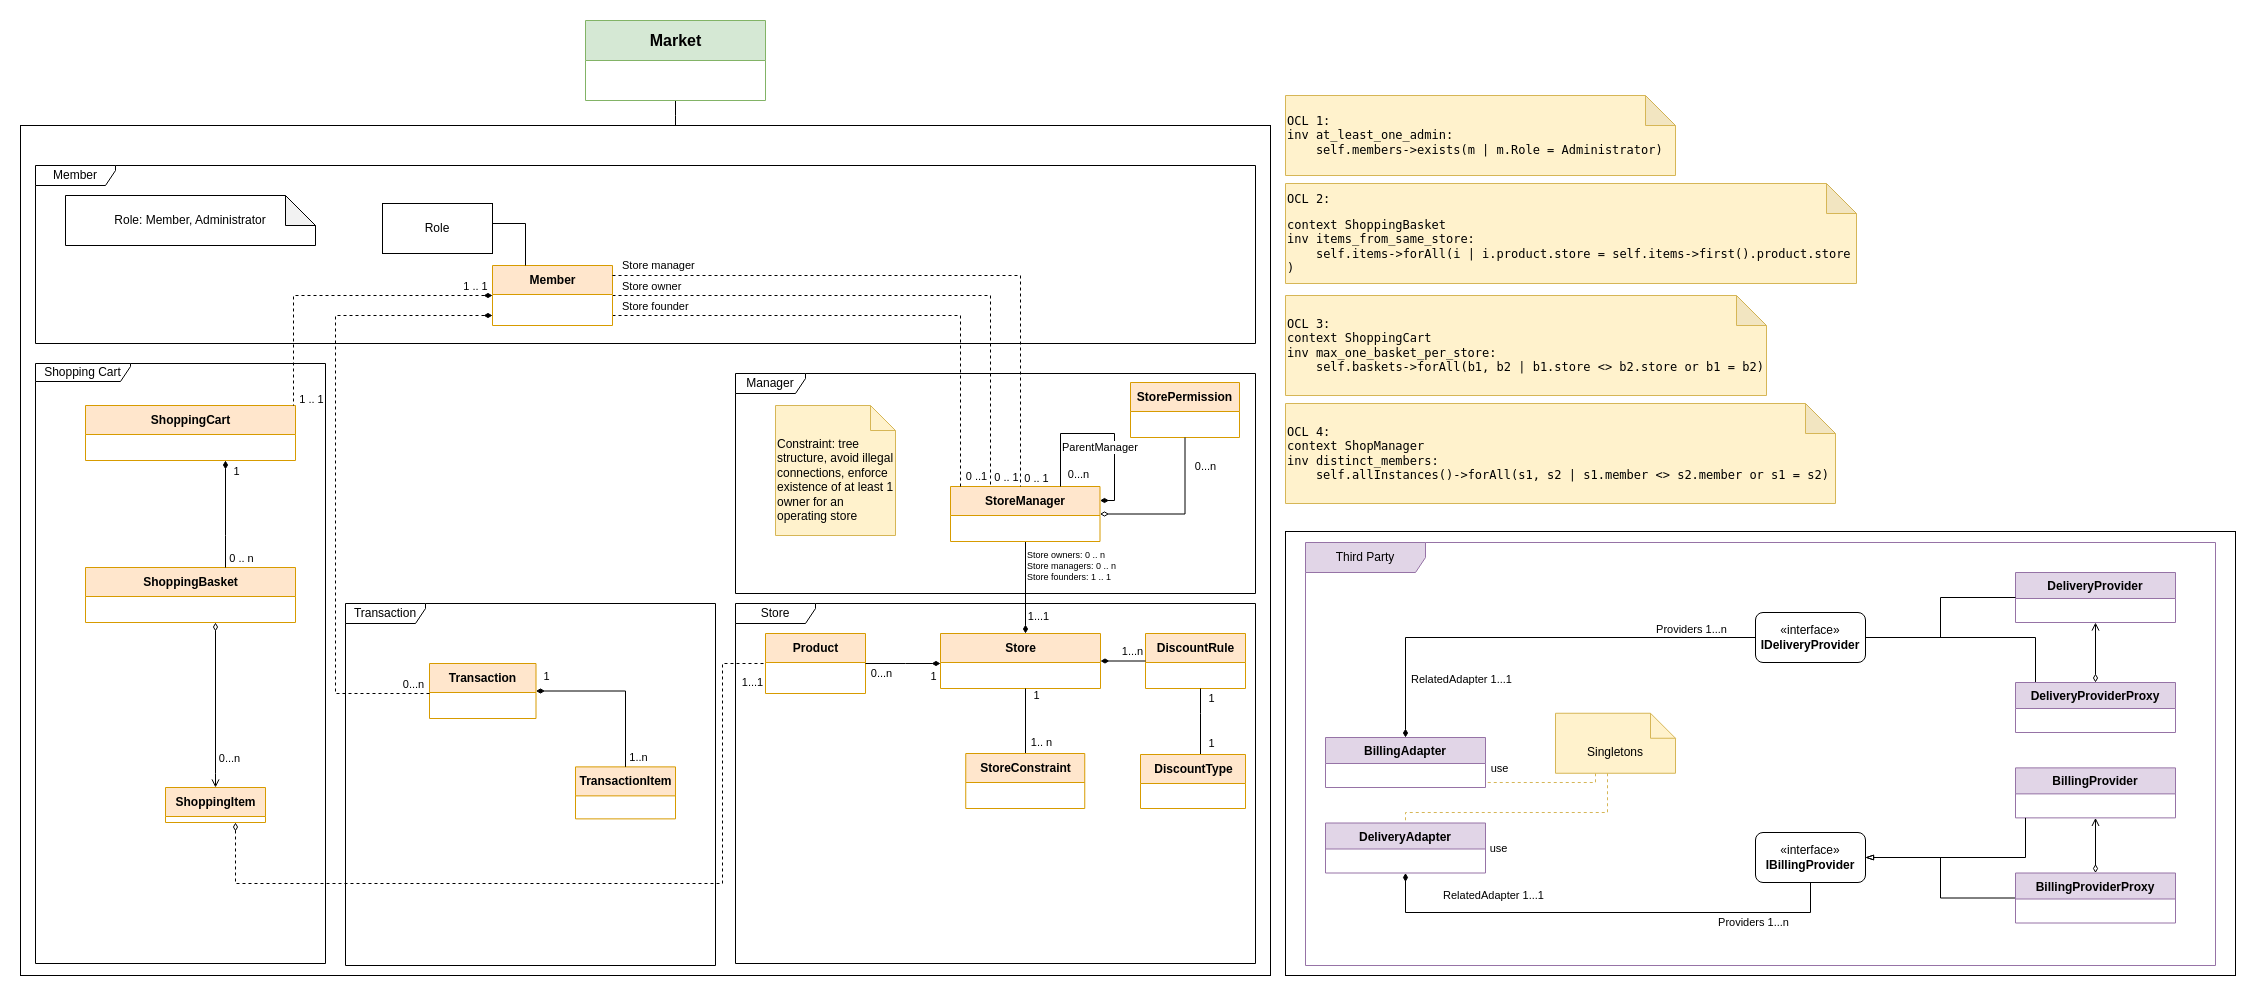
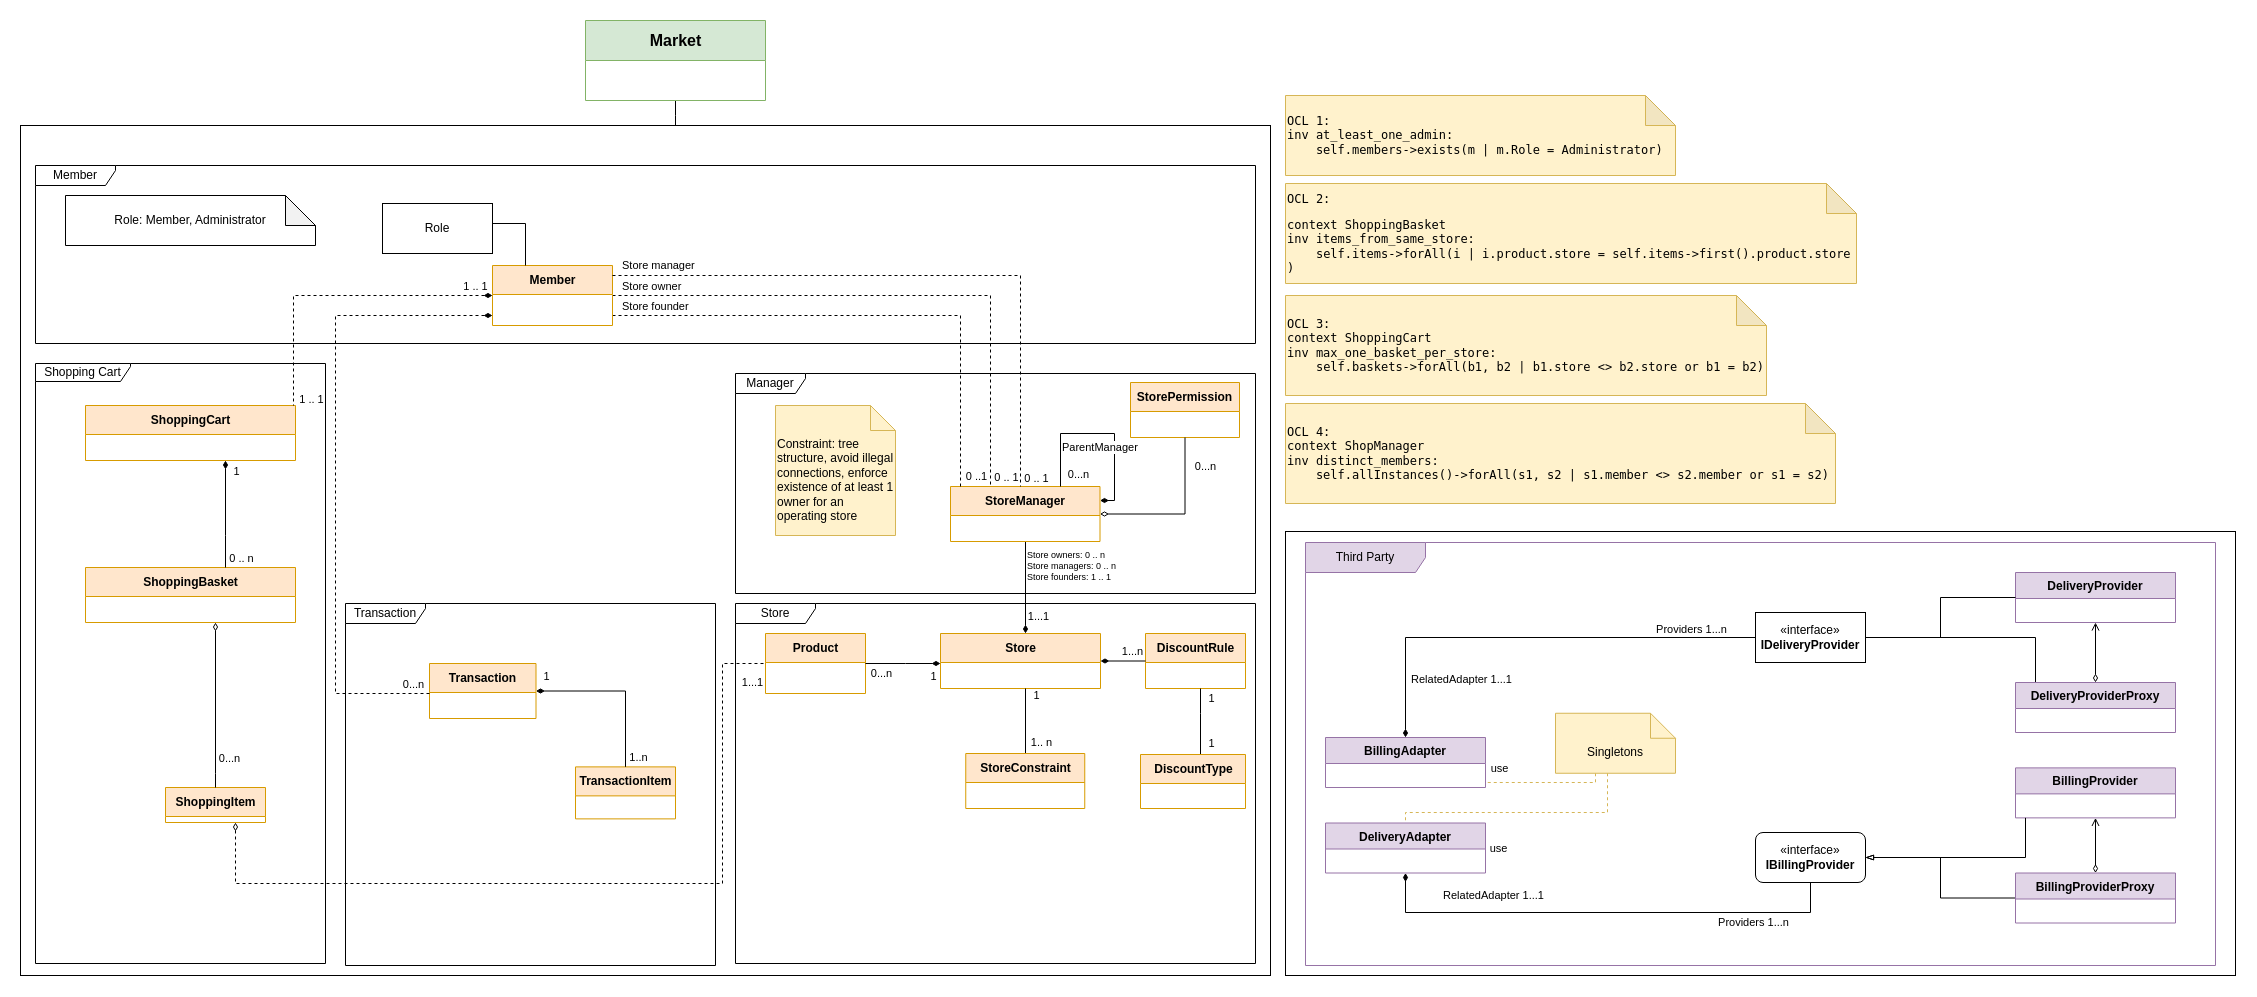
- <mxCell id="89" value="«interface»&lt;br&gt;&lt;b&gt;IDeliveryProvider&lt;/b&gt;" style="html=1;whiteSpace=wrap;rounded=1;" parent="1" vertex="1"><mxGeometry x="1755" y="612" width="110" height="50" as="geometry" /></mxCell>
+ <mxCell id="89" value="«interface»&lt;br&gt;&lt;b&gt;IDeliveryProvider&lt;/b&gt;" style="html=1;whiteSpace=wrap;" parent="1" vertex="1"><mxGeometry x="1755" y="612" width="110" height="50" as="geometry" /></mxCell>
- <mxCell id="29" style="edgeStyle=orthogonalEdgeStyle;rounded=0;orthogonalLoop=1;jettySize=auto;html=1;endArrow=open;endFill=0;startArrow=diamondThin;startFill=0;" parent="1" source="22" target="26" edge="1"><mxGeometry relative="1" as="geometry"><Array as="points"><mxPoint x="215" y="773" /><mxPoint x="215" y="773" /></Array><mxPoint x="635.034" y="760" as="targetPoint" /></mxGeometry></mxCell>
+ <mxCell id="29" style="edgeStyle=orthogonalEdgeStyle;rounded=0;orthogonalLoop=1;jettySize=auto;html=1;endArrow=none;endFill=0;startArrow=diamondThin;startFill=0;" parent="1" source="22" target="26" edge="1"><mxGeometry relative="1" as="geometry"><Array as="points"><mxPoint x="215" y="773" /><mxPoint x="215" y="773" /></Array><mxPoint x="635.034" y="760" as="targetPoint" /></mxGeometry></mxCell>
